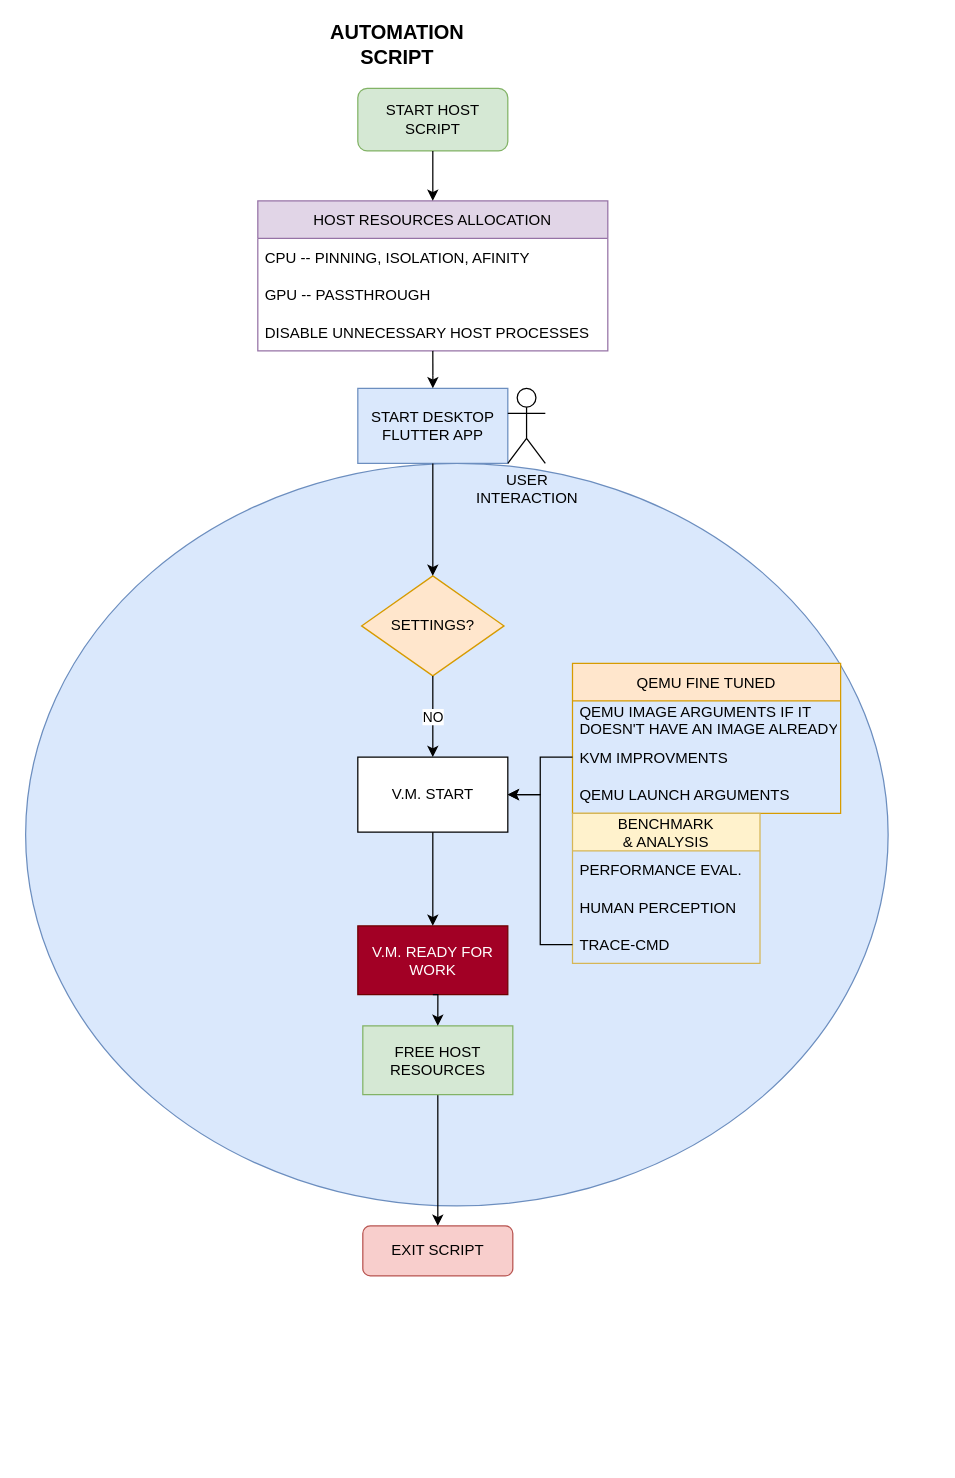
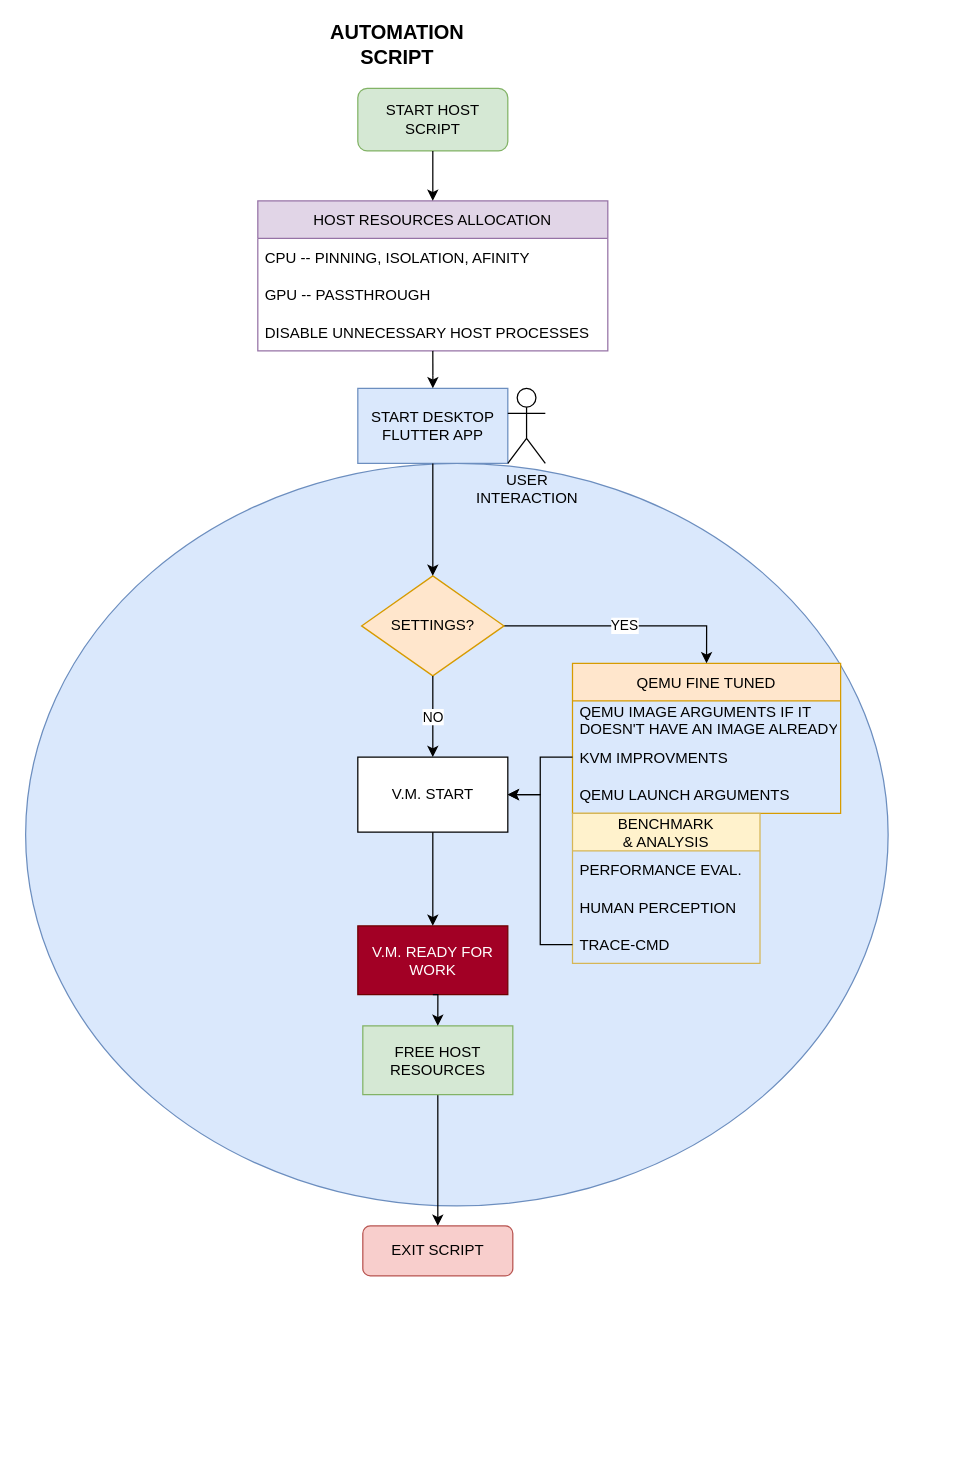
+ <mxCell id="22" value="YES" style="edgeStyle=orthogonalEdgeStyle;rounded=0;orthogonalLoop=1;jettySize=auto;html=1;exitX=1;exitY=0.5;exitDx=0;exitDy=0;labelBackgroundColor=default;entryX=0.5;entryY=0;entryDx=0;entryDy=0;" edge="1" parent="3" source="23" target="11"><mxGeometry relative="1" as="geometry"><mxPoint x="370" y="370" as="targetPoint" /></mxGeometry></mxCell>
